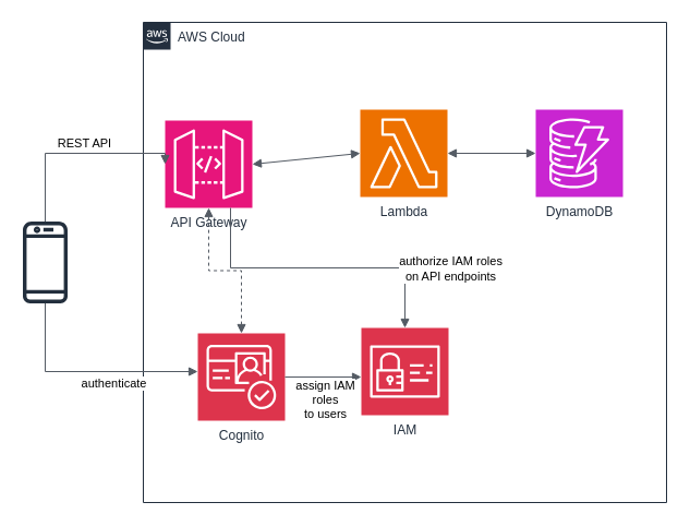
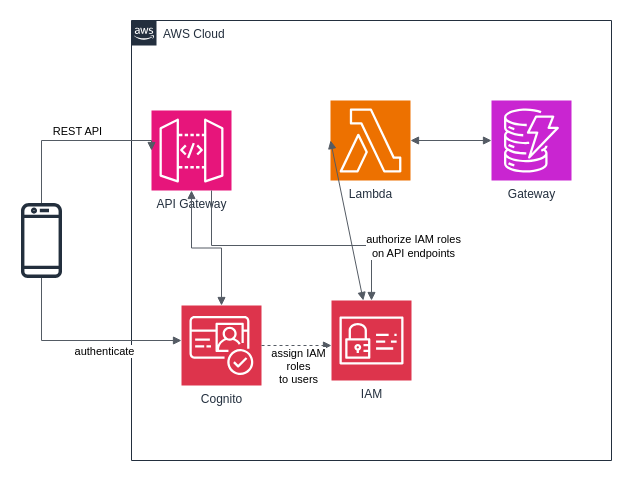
- <mxCell id="6" value="" style="html=1;endArrow=block;elbow=vertical;startArrow=block;startFill=1;endFill=1;strokeColor=#545B64;rounded=0;entryX=1;entryY=0.5;entryDx=0;entryDy=0;entryPerimeter=0;exitX=0;exitY=0.5;exitDx=0;exitDy=0;exitPerimeter=0;" parent="2" source="5" target="4" edge="1"><mxGeometry width="100" relative="1" as="geometry"><mxPoint x="306" y="279" as="sourcePoint" /><mxPoint x="392" y="117" as="targetPoint" /></mxGeometry></mxCell>
+ <mxCell id="6" value="" style="html=1;endArrow=block;elbow=vertical;startArrow=block;startFill=1;endFill=1;strokeColor=#545B64;rounded=0;exitX=0;exitY=0.5;exitDx=0;exitDy=0;exitPerimeter=0;" parent="2" source="5" target="9" edge="1"><mxGeometry width="100" relative="1" as="geometry"><mxPoint x="306" y="279" as="sourcePoint" /><mxPoint x="392" y="117" as="targetPoint" /></mxGeometry></mxCell>
- <mxCell id="7" value="DynamoDB" style="sketch=0;points=[[0,0,0],[0.25,0,0],[0.5,0,0],[0.75,0,0],[1,0,0],[0,1,0],[0.25,1,0],[0.5,1,0],[0.75,1,0],[1,1,0],[0,0.25,0],[0,0.5,0],[0,0.75,0],[1,0.25,0],[1,0.5,0],[1,0.75,0]];outlineConnect=0;fontColor=#232F3E;fillColor=#C925D1;strokeColor=#ffffff;dashed=0;verticalLabelPosition=bottom;verticalAlign=top;align=center;html=1;fontSize=12;fontStyle=0;aspect=fixed;shape=mxgraph.aws4.resourceIcon;resIcon=mxgraph.aws4.dynamodb;" parent="2" vertex="1"><mxGeometry x="360" y="80" width="80" height="80" as="geometry" /></mxCell>
+ <mxCell id="7" value="Gateway" style="sketch=0;points=[[0,0,0],[0.25,0,0],[0.5,0,0],[0.75,0,0],[1,0,0],[0,1,0],[0.25,1,0],[0.5,1,0],[0.75,1,0],[1,1,0],[0,0.25,0],[0,0.5,0],[0,0.75,0],[1,0.25,0],[1,0.5,0],[1,0.75,0]];outlineConnect=0;fontColor=#232F3E;fillColor=#C925D1;strokeColor=#ffffff;dashed=0;verticalLabelPosition=bottom;verticalAlign=top;align=center;html=1;fontSize=12;fontStyle=0;aspect=fixed;shape=mxgraph.aws4.resourceIcon;resIcon=mxgraph.aws4.dynamodb;" parent="2" vertex="1"><mxGeometry x="360" y="80" width="80" height="80" as="geometry" /></mxCell>
- <mxCell id="12" value="" style="html=1;endArrow=block;elbow=vertical;startArrow=block;startFill=1;endFill=1;strokeColor=#545B64;rounded=0;edgeStyle=orthogonalEdgeStyle;exitX=0.5;exitY=1;exitDx=0;exitDy=0;exitPerimeter=0;entryX=0.5;entryY=0;entryDx=0;entryDy=0;entryPerimeter=0;dashed=1;" edge="1" parent="2" source="4" target="3"><mxGeometry width="100" relative="1" as="geometry"><mxPoint x="130" y="330" as="sourcePoint" /><mxPoint x="210" y="330" as="targetPoint" /><Array as="points" /></mxGeometry></mxCell>
+ <mxCell id="12" value="" style="html=1;endArrow=block;elbow=vertical;startArrow=block;startFill=1;endFill=1;strokeColor=#545B64;rounded=0;edgeStyle=orthogonalEdgeStyle;exitX=0.5;exitY=1;exitDx=0;exitDy=0;exitPerimeter=0;entryX=0.5;entryY=0;entryDx=0;entryDy=0;entryPerimeter=0;" edge="1" parent="2" source="4" target="3"><mxGeometry width="100" relative="1" as="geometry"><mxPoint x="130" y="330" as="sourcePoint" /><mxPoint x="210" y="330" as="targetPoint" /><Array as="points" /></mxGeometry></mxCell>
- <mxCell id="10" value="" style="html=1;endArrow=block;elbow=vertical;startArrow=none;startFill=0;endFill=1;strokeColor=#545B64;rounded=0;edgeStyle=orthogonalEdgeStyle;" edge="1" parent="2" source="3" target="9"><mxGeometry width="100" relative="1" as="geometry"><mxPoint x="-80" y="267" as="sourcePoint" /><mxPoint x="50" y="330" as="targetPoint" /><Array as="points"><mxPoint x="130" y="320" /><mxPoint x="130" y="320" /></Array></mxGeometry></mxCell>
+ <mxCell id="10" value="" style="html=1;endArrow=block;elbow=vertical;startArrow=none;startFill=0;endFill=1;strokeColor=#545B64;rounded=0;edgeStyle=orthogonalEdgeStyle;dashed=1;" edge="1" parent="2" source="3" target="9"><mxGeometry width="100" relative="1" as="geometry"><mxPoint x="-80" y="267" as="sourcePoint" /><mxPoint x="50" y="330" as="targetPoint" /><Array as="points"><mxPoint x="130" y="320" /><mxPoint x="130" y="320" /></Array></mxGeometry></mxCell>
